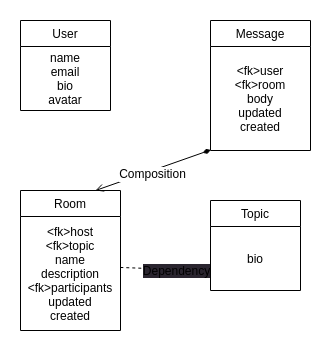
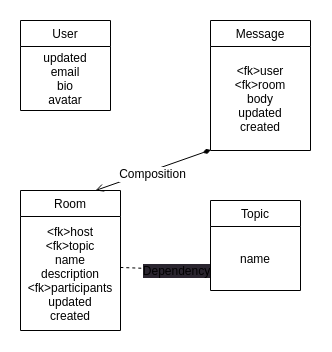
- <mxCell id="3" value="name&#10;email&#10;bio&#10;avatar" style="text;strokeColor=none;fillColor=none;align=center;verticalAlign=middle;spacingLeft=4;spacingRight=4;overflow=hidden;rotatable=0;points=[[0,0.5],[1,0.5]];portConstraint=eastwest;spacing=2;autosize=0;movable=0;" parent="2" vertex="1"><mxGeometry y="26" width="90" height="64" as="geometry" /></mxCell>
+ <mxCell id="3" value="updated&#10;email&#10;bio&#10;avatar" style="text;strokeColor=none;fillColor=none;align=center;verticalAlign=middle;spacingLeft=4;spacingRight=4;overflow=hidden;rotatable=0;points=[[0,0.5],[1,0.5]];portConstraint=eastwest;spacing=2;autosize=0;movable=0;" parent="2" vertex="1"><mxGeometry y="26" width="90" height="64" as="geometry" /></mxCell>
- <mxCell id="5" value="bio" style="text;strokeColor=none;fillColor=none;align=center;verticalAlign=middle;spacingLeft=4;spacingRight=4;overflow=hidden;rotatable=0;points=[[0,0.5],[1,0.5]];portConstraint=eastwest;spacing=2;autosize=0;movable=0;" parent="4" vertex="1"><mxGeometry y="26" width="90" height="64" as="geometry" /></mxCell>
+ <mxCell id="5" value="name" style="text;strokeColor=none;fillColor=none;align=center;verticalAlign=middle;spacingLeft=4;spacingRight=4;overflow=hidden;rotatable=0;points=[[0,0.5],[1,0.5]];portConstraint=eastwest;spacing=2;autosize=0;movable=0;" parent="4" vertex="1"><mxGeometry y="26" width="90" height="64" as="geometry" /></mxCell>
